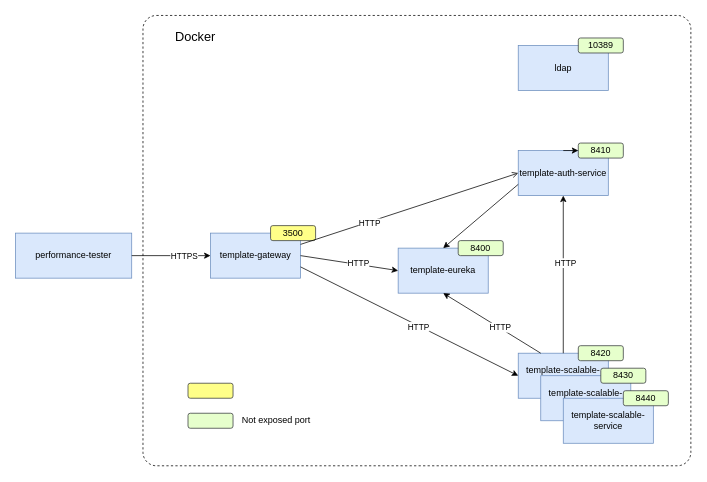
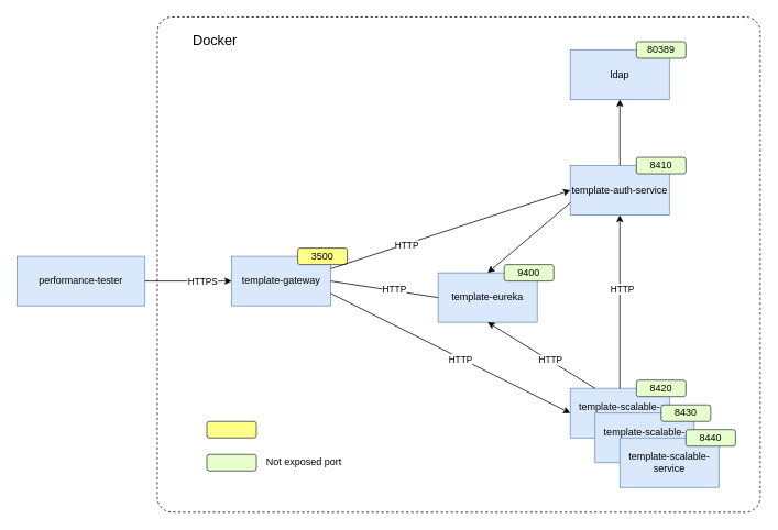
- <mxCell id="29" value="10389" style="rounded=1;whiteSpace=wrap;html=1;strokeColor=#36393d;fillColor=#E6FFCC;" parent="27" vertex="1"><mxGeometry x="80" width="60" height="20" as="geometry" /></mxCell>
+ <mxCell id="29" value="80389" style="rounded=1;whiteSpace=wrap;html=1;strokeColor=#36393d;fillColor=#E6FFCC;" parent="27" vertex="1"><mxGeometry x="80" width="60" height="20" as="geometry" /></mxCell>
- <mxCell id="30" value="" style="endArrow=classic;html=1;exitX=0.5;exitY=0;exitDx=0;exitDy=0;" parent="1" source="10" target="11" edge="1"><mxGeometry width="50" height="50" relative="1" as="geometry"><mxPoint x="570" y="460" as="sourcePoint" /><mxPoint x="620" y="410" as="targetPoint" /></mxGeometry></mxCell>
+ <mxCell id="30" value="" style="endArrow=classic;html=1;entryX=0.5;entryY=1;entryDx=0;entryDy=0;exitX=0.5;exitY=0;exitDx=0;exitDy=0;" parent="1" source="10" target="28" edge="1"><mxGeometry width="50" height="50" relative="1" as="geometry"><mxPoint x="570" y="460" as="sourcePoint" /><mxPoint x="620" y="410" as="targetPoint" /></mxGeometry></mxCell>
- <mxCell id="23" value="" style="endArrow=open;html=1;entryX=0;entryY=0.5;entryDx=0;entryDy=0;exitX=1;exitY=0.25;exitDx=0;exitDy=0;" parent="1" source="4" target="10" edge="1"><mxGeometry width="50" height="50" relative="1" as="geometry"><mxPoint x="370" y="330" as="sourcePoint" /><mxPoint x="620" y="410" as="targetPoint" /></mxGeometry></mxCell>
+ <mxCell id="23" value="" style="endArrow=classic;html=1;entryX=0;entryY=0.5;entryDx=0;entryDy=0;exitX=1;exitY=0.25;exitDx=0;exitDy=0;" parent="1" source="4" target="10" edge="1"><mxGeometry width="50" height="50" relative="1" as="geometry"><mxPoint x="370" y="330" as="sourcePoint" /><mxPoint x="620" y="410" as="targetPoint" /></mxGeometry></mxCell>
- <mxCell id="8" value="8400" style="rounded=1;whiteSpace=wrap;html=1;strokeColor=#36393d;fillColor=#E6FFCC;" parent="6" vertex="1"><mxGeometry x="80" width="60" height="20" as="geometry" /></mxCell>
+ <mxCell id="8" value="9400" style="rounded=1;whiteSpace=wrap;html=1;strokeColor=#36393d;fillColor=#E6FFCC;" parent="6" vertex="1"><mxGeometry x="80" width="60" height="20" as="geometry" /></mxCell>
- <mxCell id="34" value="" style="endArrow=classic;html=1;entryX=0;entryY=0.5;entryDx=0;entryDy=0;exitX=1;exitY=0.5;exitDx=0;exitDy=0;" parent="1" source="4" target="7" edge="1"><mxGeometry width="50" height="50" relative="1" as="geometry"><mxPoint x="570" y="460" as="sourcePoint" /><mxPoint x="620" y="410" as="targetPoint" /></mxGeometry></mxCell>
+ <mxCell id="34" value="" style="endArrow=none;html=1;entryX=0;entryY=0.5;entryDx=0;entryDy=0;exitX=1;exitY=0.5;exitDx=0;exitDy=0;" parent="1" source="4" target="7" edge="1"><mxGeometry width="50" height="50" relative="1" as="geometry"><mxPoint x="570" y="460" as="sourcePoint" /><mxPoint x="620" y="410" as="targetPoint" /></mxGeometry></mxCell>
